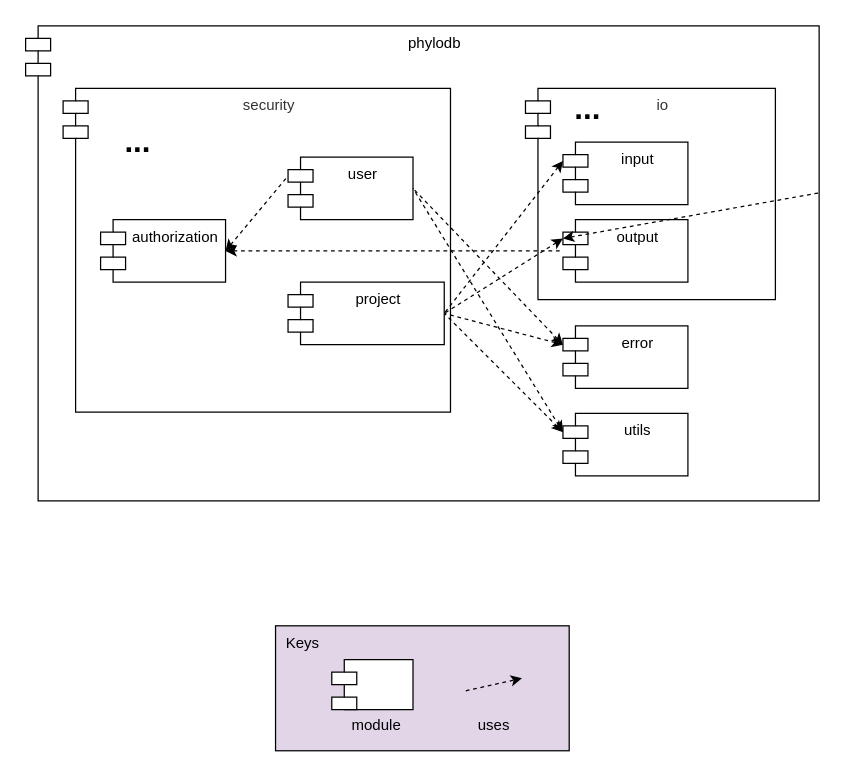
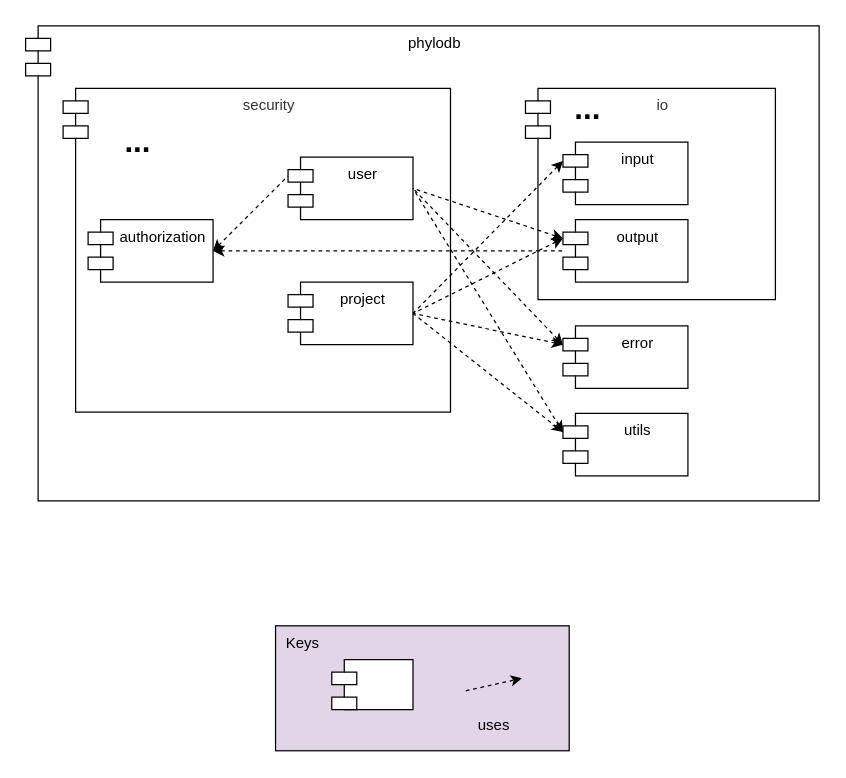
- <mxCell id="12" value="" style="endArrow=none;dashed=1;html=1;exitX=0;exitY=0;exitDx=0;exitDy=15;exitPerimeter=0;startArrow=classic;startFill=1;" parent="1" source="9" target="2" edge="1"><mxGeometry width="50" height="50" relative="1" as="geometry"><mxPoint x="425" y="304" as="sourcePoint" /><mxPoint x="305" y="119" as="targetPoint" /></mxGeometry></mxCell>
+ <mxCell id="12" value="" style="endArrow=none;dashed=1;html=1;exitX=0;exitY=0;exitDx=0;exitDy=15;exitPerimeter=0;startArrow=classic;startFill=1;entryX=1;entryY=0.5;entryDx=0;entryDy=0;" parent="1" source="9" target="7" edge="1"><mxGeometry width="50" height="50" relative="1" as="geometry"><mxPoint x="425" y="304" as="sourcePoint" /><mxPoint x="305" y="119" as="targetPoint" /></mxGeometry></mxCell>
- <mxCell id="16" value="authorization" style="shape=module;align=left;spacingLeft=20;align=center;verticalAlign=top;" parent="1" vertex="1"><mxGeometry x="80" y="175" width="100" height="50" as="geometry" /></mxCell>
+ <mxCell id="16" value="authorization" style="shape=module;align=left;spacingLeft=20;align=center;verticalAlign=top;" parent="1" vertex="1"><mxGeometry x="70" y="175" width="100" height="50" as="geometry" /></mxCell>
- <mxCell id="4" value="project" style="shape=module;align=left;spacingLeft=20;align=center;verticalAlign=top;" parent="1" vertex="1"><mxGeometry x="230" y="225" width="125" height="50" as="geometry" /></mxCell>
+ <mxCell id="4" value="project" style="shape=module;align=left;spacingLeft=20;align=center;verticalAlign=top;" parent="1" vertex="1"><mxGeometry x="230" y="225" width="100" height="50" as="geometry" /></mxCell>
- <mxCell id="29" value="module" style="text;html=1;strokeColor=none;fillColor=none;align=center;verticalAlign=middle;whiteSpace=wrap;rounded=0;" vertex="1" parent="24"><mxGeometry x="50.5" y="70" width="59.5" height="20" as="geometry" /></mxCell>
